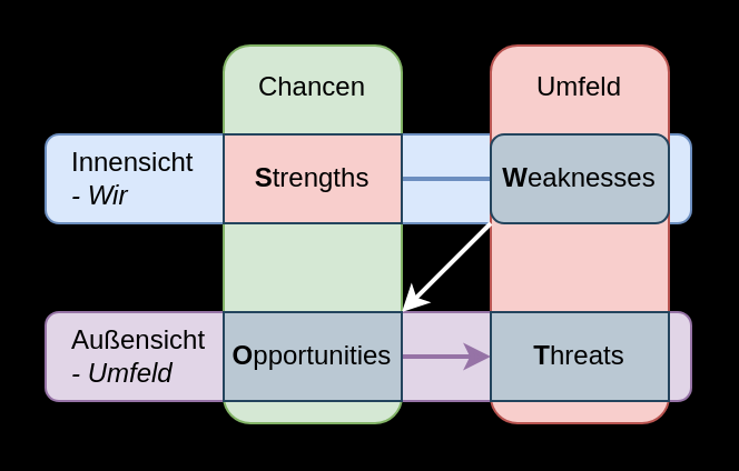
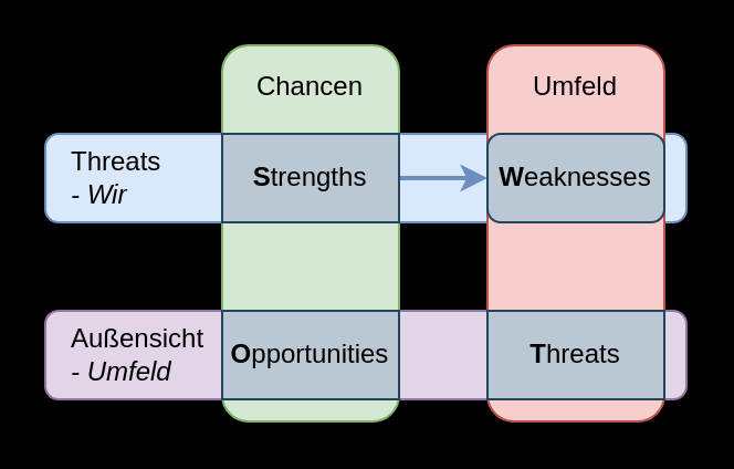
- <mxCell id="2" value="Innensicht&lt;br&gt;&lt;i&gt;- Wir&lt;/i&gt;" style="rounded=1;whiteSpace=wrap;html=1;align=left;spacingLeft=10;fillColor=#dae8fc;strokeColor=#6c8ebf;" vertex="1" parent="1"><mxGeometry x="20" y="60" width="290" height="40" as="geometry" /></mxCell>
+ <mxCell id="2" value="Threats&lt;br&gt;&lt;i&gt;- Wir&lt;/i&gt;" style="rounded=1;whiteSpace=wrap;html=1;align=left;spacingLeft=10;fillColor=#dae8fc;strokeColor=#6c8ebf;" vertex="1" parent="1"><mxGeometry x="20" y="60" width="290" height="40" as="geometry" /></mxCell>
- <mxCell id="9" value="&lt;b&gt;S&lt;/b&gt;trengths" style="rounded=0;whiteSpace=wrap;html=1;align=center;fillColor=#f8cecc;strokeColor=#23445d;" vertex="1" parent="1"><mxGeometry x="100" y="60" width="80" height="40" as="geometry" /></mxCell>
+ <mxCell id="9" value="&lt;b&gt;S&lt;/b&gt;trengths" style="rounded=0;whiteSpace=wrap;html=1;align=center;fillColor=#bac8d3;strokeColor=#23445d;" vertex="1" parent="1"><mxGeometry x="100" y="60" width="80" height="40" as="geometry" /></mxCell>
- <mxCell id="6" value="" style="endArrow=none;html=1;exitX=1;exitY=0.5;exitDx=0;exitDy=0;entryX=0;entryY=0.5;entryDx=0;entryDy=0;strokeColor=#6c8ebf;fillColor=#dae8fc;strokeWidth=2;" edge="1" parent="1" source="9" target="10"><mxGeometry width="50" height="50" relative="1" as="geometry"><mxPoint x="410" y="70" as="sourcePoint" /><mxPoint x="200" y="120" as="targetPoint" /></mxGeometry></mxCell>
+ <mxCell id="6" value="" style="endArrow=classic;html=1;exitX=1;exitY=0.5;exitDx=0;exitDy=0;entryX=0;entryY=0.5;entryDx=0;entryDy=0;strokeColor=#6c8ebf;fillColor=#dae8fc;strokeWidth=2;" edge="1" parent="1" source="9" target="10"><mxGeometry width="50" height="50" relative="1" as="geometry"><mxPoint x="410" y="70" as="sourcePoint" /><mxPoint x="200" y="120" as="targetPoint" /></mxGeometry></mxCell>
- <mxCell id="8" value="" style="endArrow=classic;html=1;exitX=0;exitY=1;exitDx=0;exitDy=0;entryX=1;entryY=0;entryDx=0;entryDy=0;strokeColor=#FFFFFF;strokeWidth=2;" edge="1" parent="1" source="10" target="12"><mxGeometry width="50" height="50" relative="1" as="geometry"><mxPoint x="210" y="120" as="sourcePoint" /><mxPoint x="190" y="130" as="targetPoint" /></mxGeometry></mxCell>
- <mxCell id="7" value="" style="endArrow=classic;html=1;exitX=1;exitY=0.5;exitDx=0;exitDy=0;entryX=0;entryY=0.5;entryDx=0;entryDy=0;strokeColor=#9673a6;fillColor=#e1d5e7;strokeWidth=2;" edge="1" parent="1" source="12" target="11"><mxGeometry width="50" height="50" relative="1" as="geometry"><mxPoint x="170" y="290" as="sourcePoint" /><mxPoint x="220" y="240" as="targetPoint" /></mxGeometry></mxCell>
